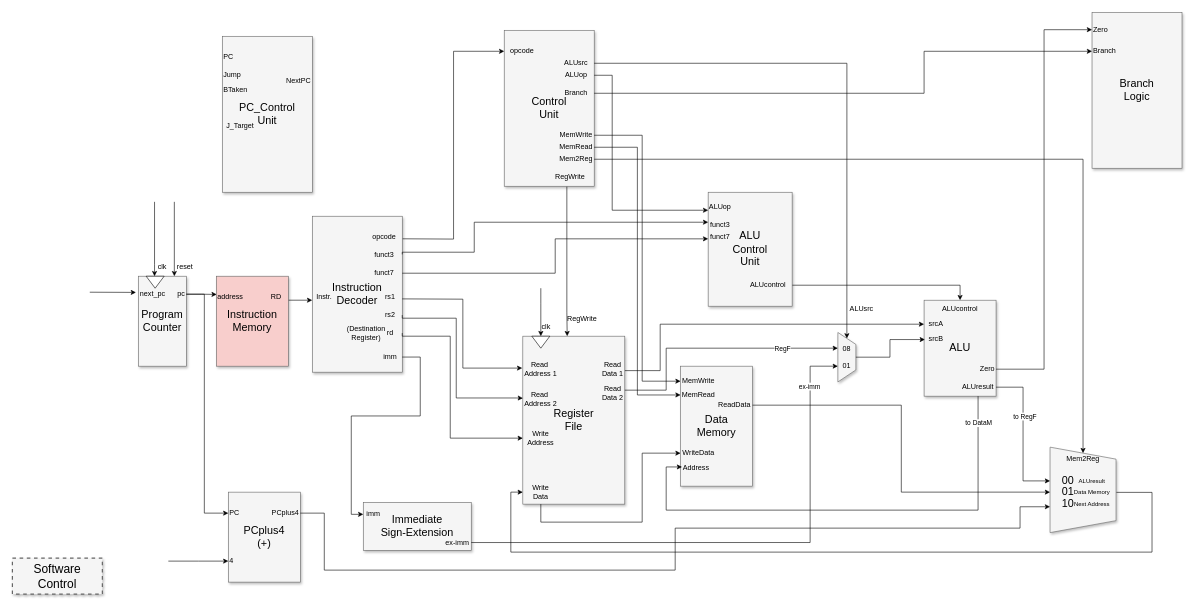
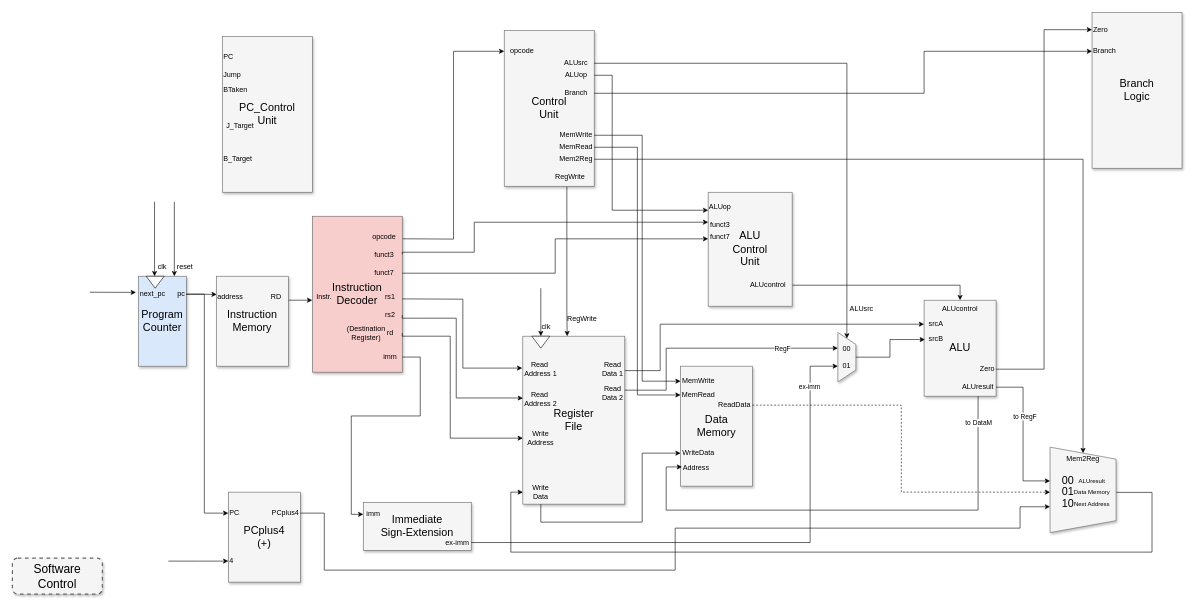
- <mxCell id="145" value="NextPC" style="text;html=1;align=right;verticalAlign=middle;whiteSpace=wrap;rounded=0;" vertex="1" parent="1"><mxGeometry x="460" y="120" width="60" height="30" as="geometry" /></mxCell>
+ <mxCell id="143" value="B_Target" style="text;html=1;align=left;verticalAlign=middle;whiteSpace=wrap;rounded=0;" vertex="1" parent="1"><mxGeometry x="370" y="250" width="60" height="30" as="geometry" /></mxCell>
- <mxCell id="31" value="Instruction&lt;div&gt;Decoder&lt;/div&gt;" style="whiteSpace=wrap;html=1;shadow=1;fontSize=18;fillColor=#f5f5f5;strokeColor=#666666;" parent="29" vertex="1"><mxGeometry x="10" width="150" height="260" as="geometry" /></mxCell>
+ <mxCell id="31" value="Instruction&lt;div&gt;Decoder&lt;/div&gt;" style="whiteSpace=wrap;html=1;shadow=1;fontSize=18;fillColor=#f8cecc;strokeColor=#666666;" parent="29" vertex="1"><mxGeometry x="10" width="150" height="260" as="geometry" /></mxCell>
- <mxCell id="48" value="Program&lt;div&gt;Counter&lt;/div&gt;" style="whiteSpace=wrap;html=1;shadow=1;fontSize=18;fillColor=#f5f5f5;strokeColor=#666666;" parent="47" vertex="1"><mxGeometry x="81" y="124" width="80" height="150" as="geometry" /></mxCell>
+ <mxCell id="48" value="Program&lt;div&gt;Counter&lt;/div&gt;" style="whiteSpace=wrap;html=1;shadow=1;fontSize=18;fillColor=#dae8fc;strokeColor=#666666;" parent="47" vertex="1"><mxGeometry x="81" y="124" width="80" height="150" as="geometry" /></mxCell>
- <mxCell id="60" value="Instruction&lt;div&gt;Memory&lt;/div&gt;" style="whiteSpace=wrap;html=1;shadow=1;fontSize=18;fillColor=#f8cecc;strokeColor=#666666;" parent="59" vertex="1"><mxGeometry x="10" width="120" height="150" as="geometry" /></mxCell>
+ <mxCell id="60" value="Instruction&lt;div&gt;Memory&lt;/div&gt;" style="whiteSpace=wrap;html=1;shadow=1;fontSize=18;fillColor=#f5f5f5;strokeColor=#666666;" parent="59" vertex="1"><mxGeometry x="10" width="120" height="150" as="geometry" /></mxCell>
- <mxCell id="119" value="08&lt;div&gt;&lt;br&gt;&lt;div&gt;01&lt;/div&gt;&lt;/div&gt;" style="text;html=1;align=center;verticalAlign=middle;whiteSpace=wrap;rounded=0;" parent="1" vertex="1"><mxGeometry x="1381.25" y="580" width="60" height="30" as="geometry" /></mxCell>
+ <mxCell id="119" value="00&lt;div&gt;&lt;br&gt;&lt;div&gt;01&lt;/div&gt;&lt;/div&gt;" style="text;html=1;align=center;verticalAlign=middle;whiteSpace=wrap;rounded=0;" parent="1" vertex="1"><mxGeometry x="1381.25" y="580" width="60" height="30" as="geometry" /></mxCell>
- <mxCell id="101" style="edgeStyle=orthogonalEdgeStyle;rounded=0;orthogonalLoop=1;jettySize=auto;html=1;entryX=0;entryY=0.5;entryDx=0;entryDy=0;" parent="1" source="84" target="23" edge="1"><mxGeometry relative="1" as="geometry"><mxPoint x="1690" y="770" as="targetPoint" /></mxGeometry></mxCell>
+ <mxCell id="101" style="edgeStyle=orthogonalEdgeStyle;rounded=0;orthogonalLoop=1;jettySize=auto;html=1;entryX=0;entryY=0.5;entryDx=0;entryDy=0;dashed=1;" parent="1" source="84" target="23" edge="1"><mxGeometry relative="1" as="geometry"><mxPoint x="1690" y="770" as="targetPoint" /></mxGeometry></mxCell>
- <mxCell id="2" value="Software Control" style="whiteSpace=wrap;html=1;shadow=1;fontSize=20;fillColor=#f5f5f5;strokeColor=#666666;strokeWidth=2;dashed=1;" parent="1" vertex="1"><mxGeometry x="20" y="930" width="150" height="60" as="geometry" /></mxCell>
+ <mxCell id="2" value="Software Control" style="whiteSpace=wrap;html=1;shadow=1;fontSize=20;fillColor=#f5f5f5;strokeColor=#666666;strokeWidth=2;dashed=1;rounded=1;" parent="1" vertex="1"><mxGeometry x="20" y="930" width="150" height="60" as="geometry" /></mxCell>
